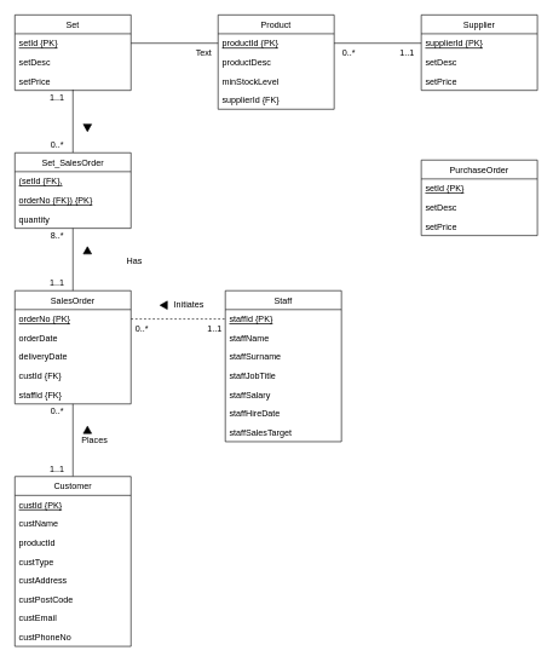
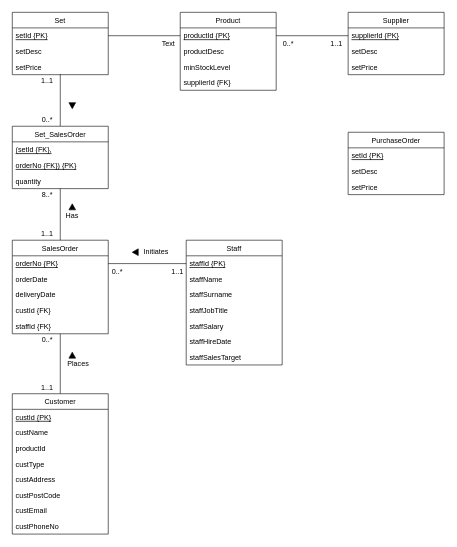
- <mxCell id="6" value="Has" style="text;html=1;strokeColor=none;fillColor=none;align=center;verticalAlign=middle;whiteSpace=wrap;rounded=0;" parent="1" vertex="1"><mxGeometry x="165" y="350" width="40" height="20" as="geometry" /></mxCell>
+ <mxCell id="6" value="Has" style="text;html=1;strokeColor=none;fillColor=none;align=center;verticalAlign=middle;whiteSpace=wrap;rounded=0;" parent="1" vertex="1"><mxGeometry x="100" y="350" width="40" height="20" as="geometry" /></mxCell>
- <mxCell id="42" style="edgeStyle=orthogonalEdgeStyle;rounded=0;orthogonalLoop=1;jettySize=auto;html=1;endArrow=none;endFill=0;dashed=1;" edge="1" parent="1" source="20" target="35"><mxGeometry relative="1" as="geometry" /></mxCell>
+ <mxCell id="42" style="edgeStyle=orthogonalEdgeStyle;rounded=0;orthogonalLoop=1;jettySize=auto;html=1;endArrow=none;endFill=0;" edge="1" parent="1" source="20" target="35"><mxGeometry relative="1" as="geometry" /></mxCell>
